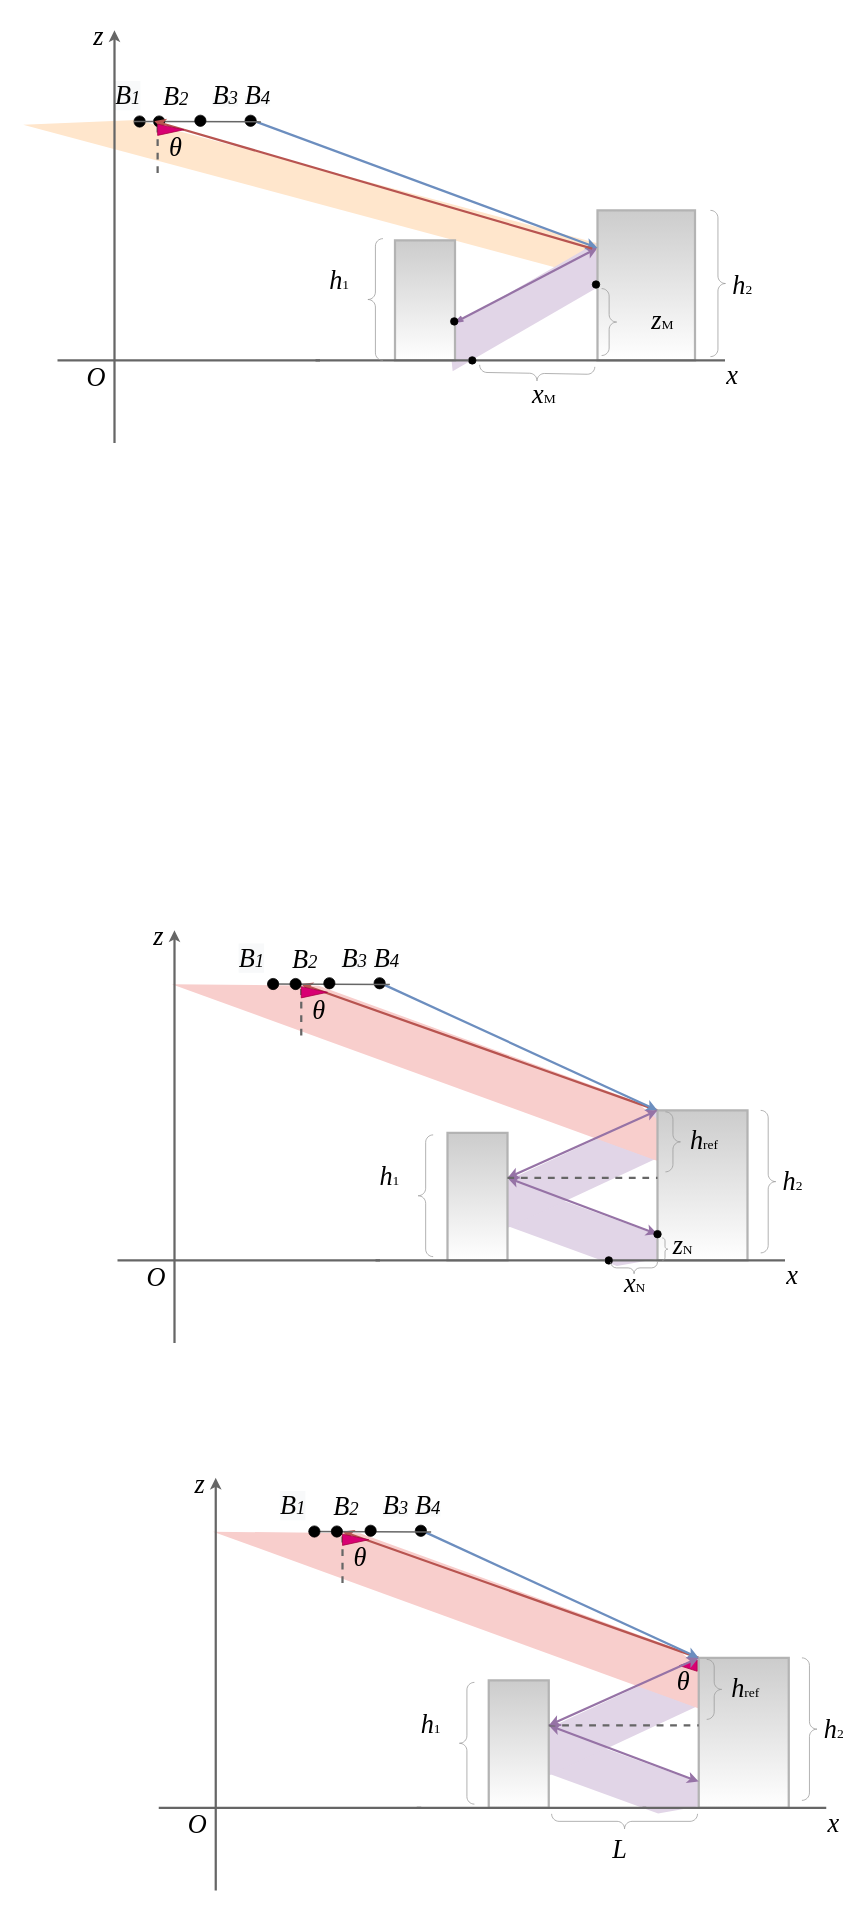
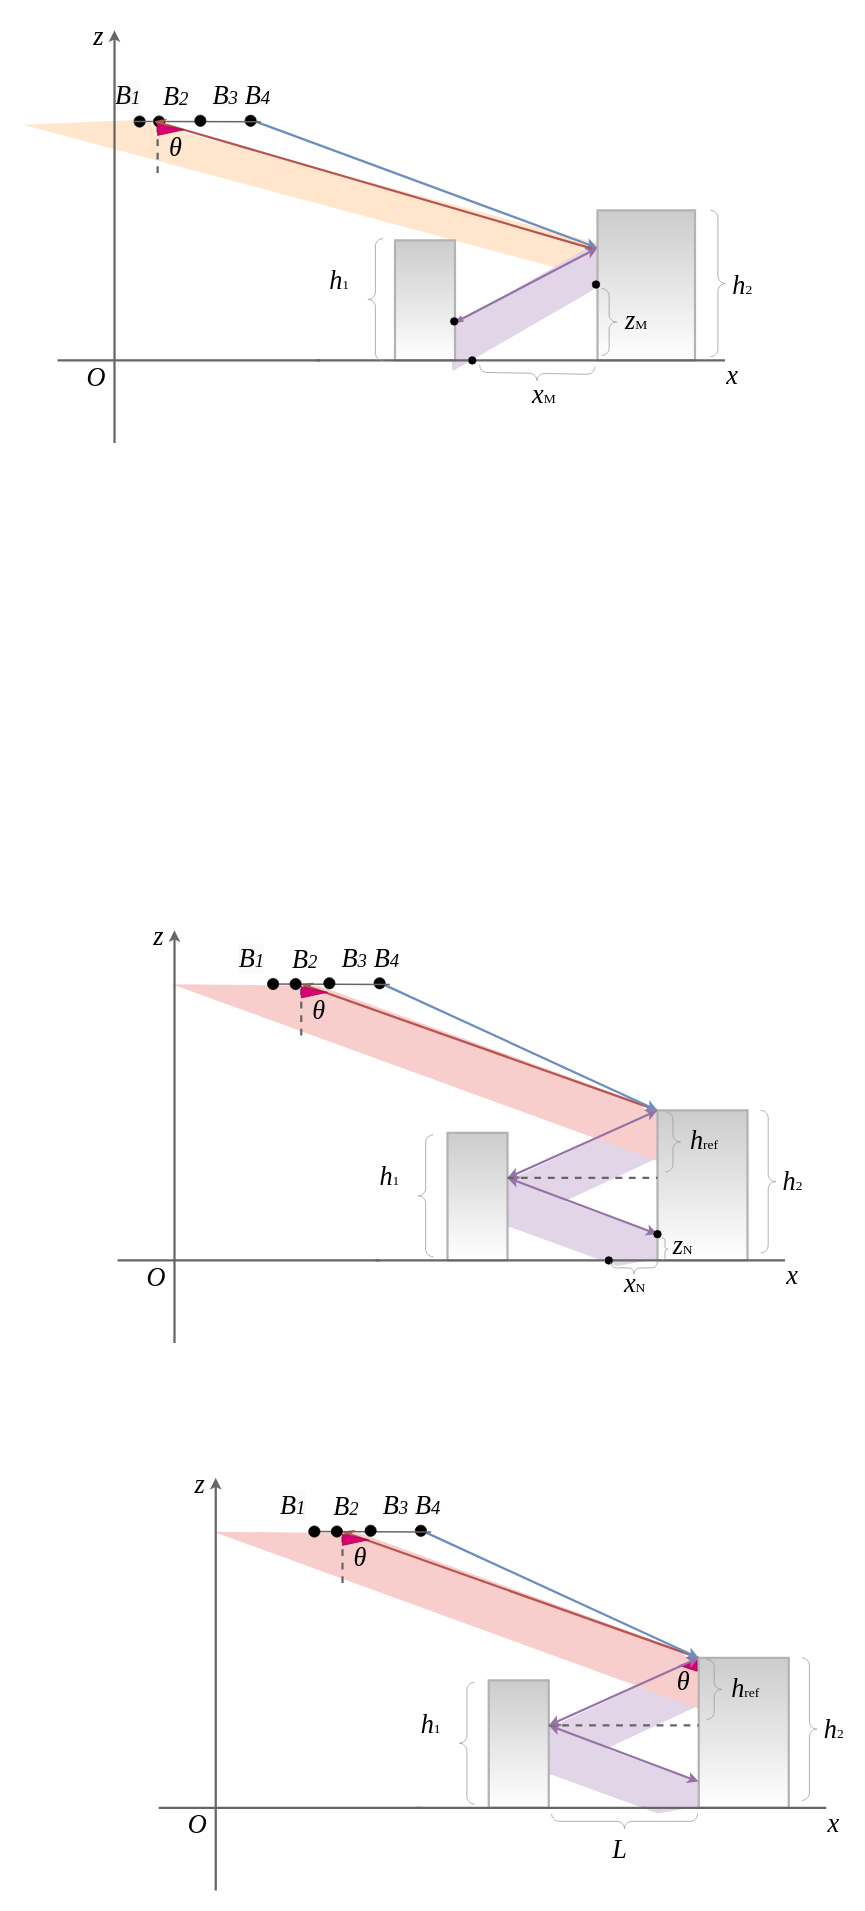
- <mxCell id="85" value="z&lt;span style=&quot;font-size: 18px; font-style: normal;&quot;&gt;M&lt;/span&gt;" style="text;html=1;strokeColor=none;fillColor=none;align=center;verticalAlign=middle;whiteSpace=wrap;rounded=0;dashed=1;fontFamily=Times New Roman;fontSize=35;fontColor=#000000;fontStyle=2;strokeWidth=3;" vertex="1" parent="1"><mxGeometry x="863.32" y="400.76" width="40" height="50" as="geometry" /></mxCell>
+ <mxCell id="85" value="z&lt;span style=&quot;font-size: 18px; font-style: normal;&quot;&gt;M&lt;/span&gt;" style="text;html=1;strokeColor=none;fillColor=none;align=center;verticalAlign=middle;whiteSpace=wrap;rounded=0;dashed=1;fontFamily=Times New Roman;fontSize=35;fontColor=#000000;fontStyle=2;strokeWidth=3;" vertex="1" parent="1"><mxGeometry x="828.32" y="400.76" width="40" height="50" as="geometry" /></mxCell>
